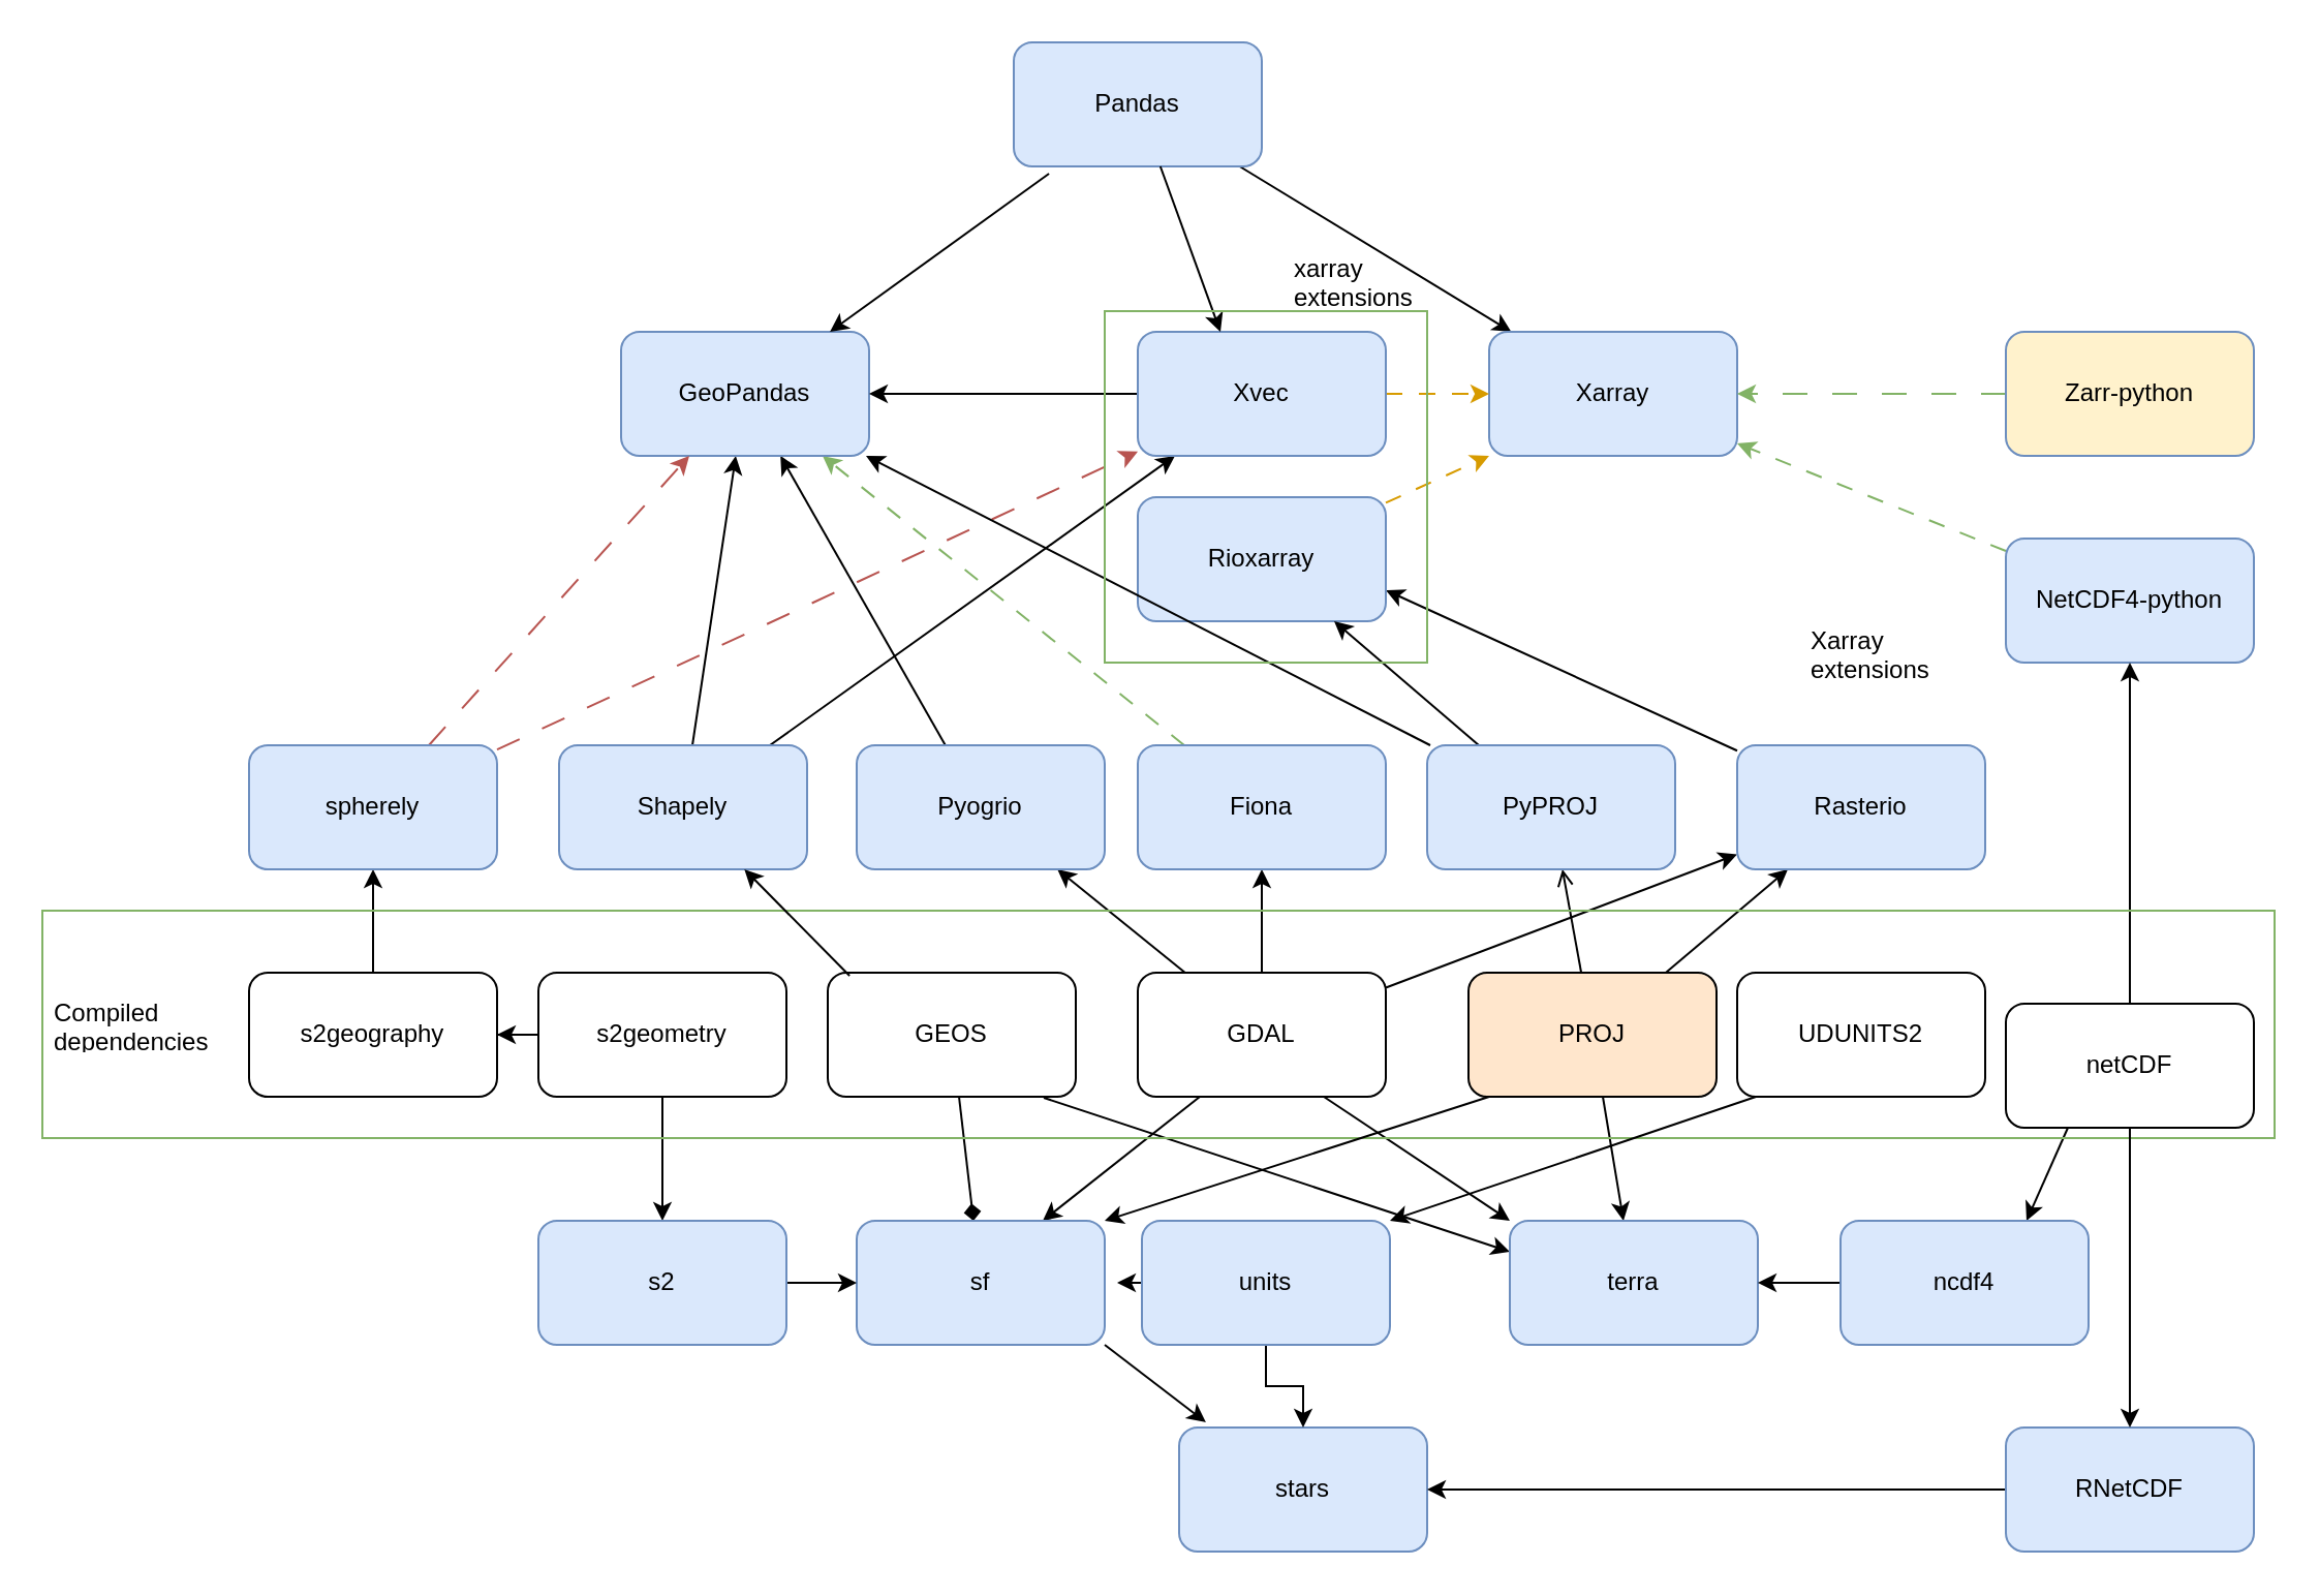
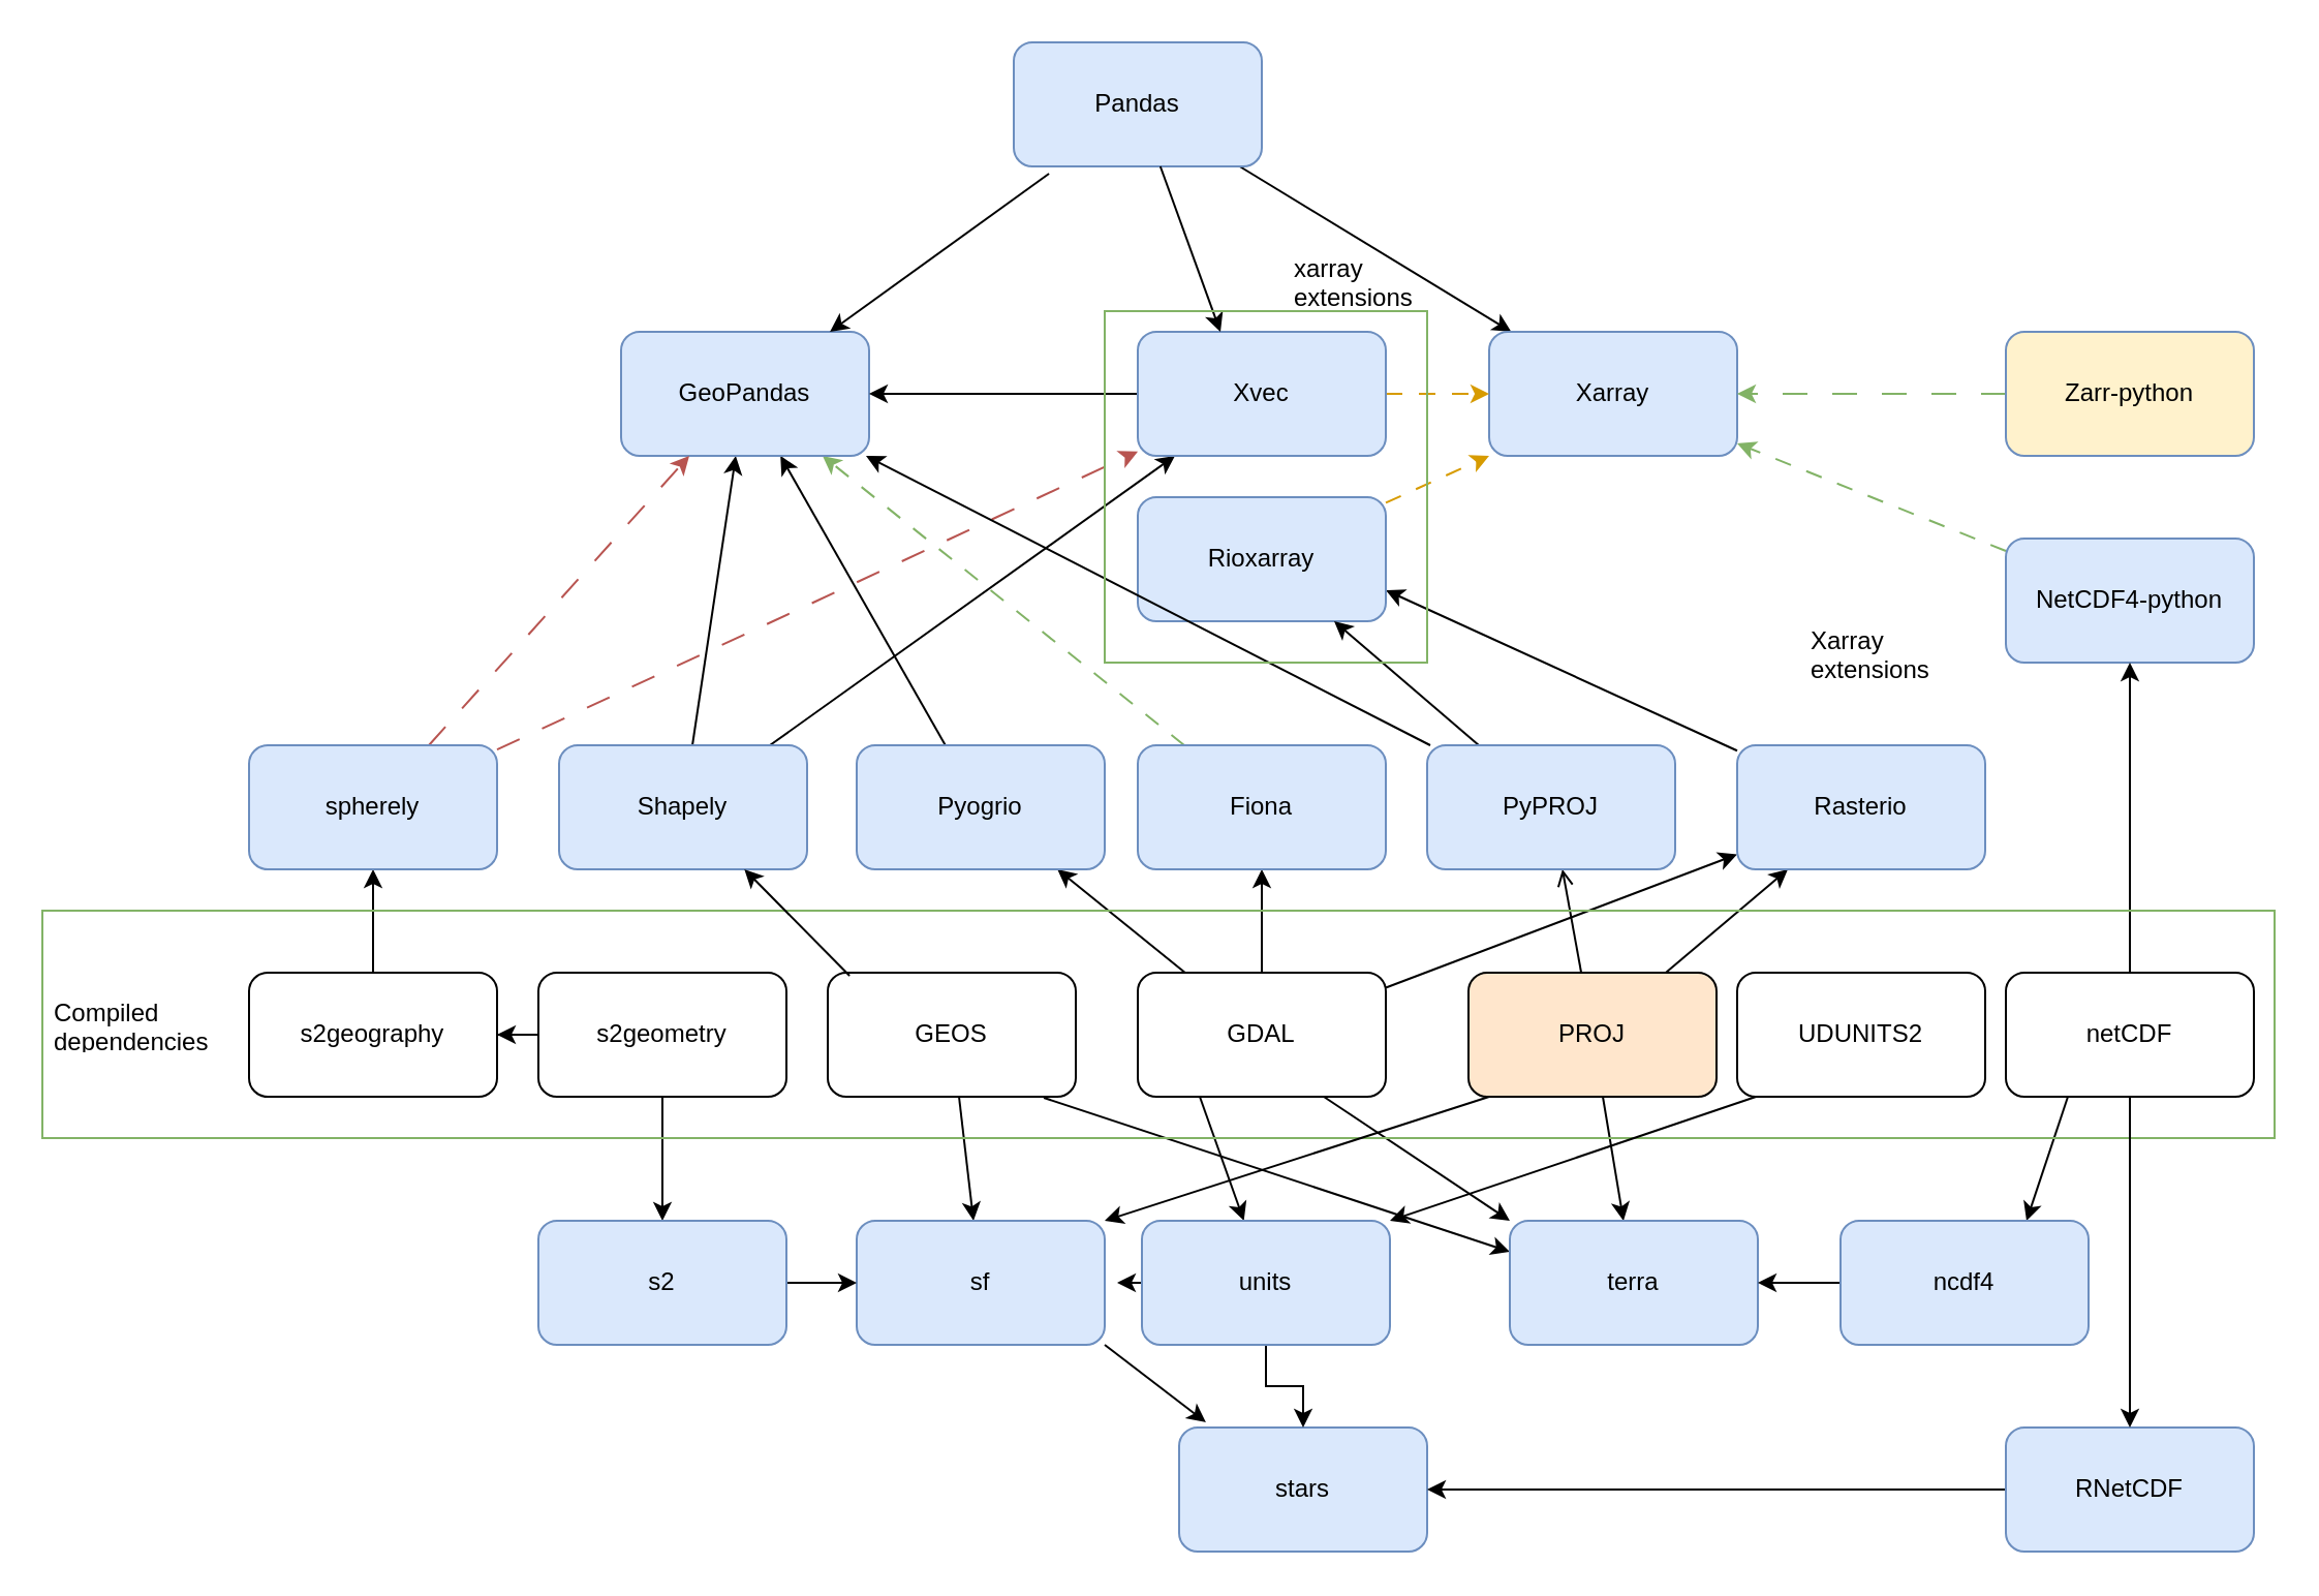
- <mxCell id="37" value="netCDF" style="rounded=1;whiteSpace=wrap;html=1;" parent="1" vertex="1"><mxGeometry x="970" y="485" width="120" height="60" as="geometry" /></mxCell>
+ <mxCell id="37" value="netCDF" style="rounded=1;whiteSpace=wrap;html=1;" parent="1" vertex="1"><mxGeometry x="970" y="470" width="120" height="60" as="geometry" /></mxCell>
- <mxCell id="8" style="rounded=0;orthogonalLoop=1;jettySize=auto;html=1;exitX=0.25;exitY=1;exitDx=0;exitDy=0;entryX=0.75;entryY=0;entryDx=0;entryDy=0;" parent="1" source="10" target="59" edge="1"><mxGeometry relative="1" as="geometry" /></mxCell>
+ <mxCell id="8" style="rounded=0;orthogonalLoop=1;jettySize=auto;html=1;exitX=0.25;exitY=1;exitDx=0;exitDy=0;" parent="1" source="10" target="75" edge="1"><mxGeometry relative="1" as="geometry" /></mxCell>
- <mxCell id="2" value="" style="rounded=0;orthogonalLoop=1;jettySize=auto;html=1;endArrow=diamond;" parent="1" source="4" target="59" edge="1"><mxGeometry relative="1" as="geometry" /></mxCell>
+ <mxCell id="2" value="" style="rounded=0;orthogonalLoop=1;jettySize=auto;html=1;" parent="1" source="4" target="59" edge="1"><mxGeometry relative="1" as="geometry" /></mxCell>
